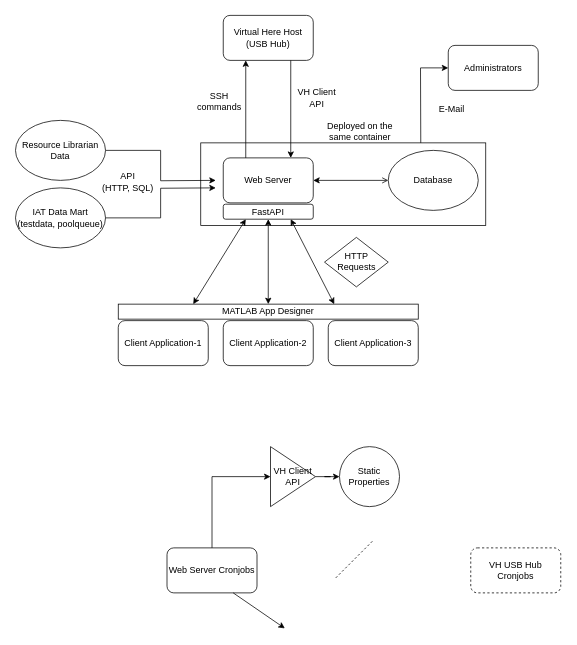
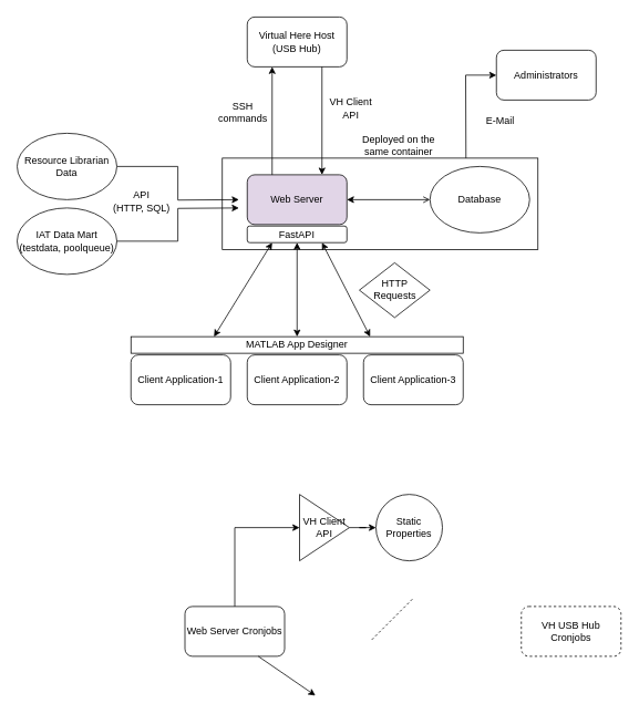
- <mxCell id="2" value="Web Server" style="rounded=1;whiteSpace=wrap;html=1;" parent="1" vertex="1"><mxGeometry x="297" y="210" width="120" height="60" as="geometry" /></mxCell>
+ <mxCell id="2" value="Web Server" style="rounded=1;whiteSpace=wrap;html=1;fillColor=#e1d5e7;" parent="1" vertex="1"><mxGeometry x="297" y="210" width="120" height="60" as="geometry" /></mxCell>
